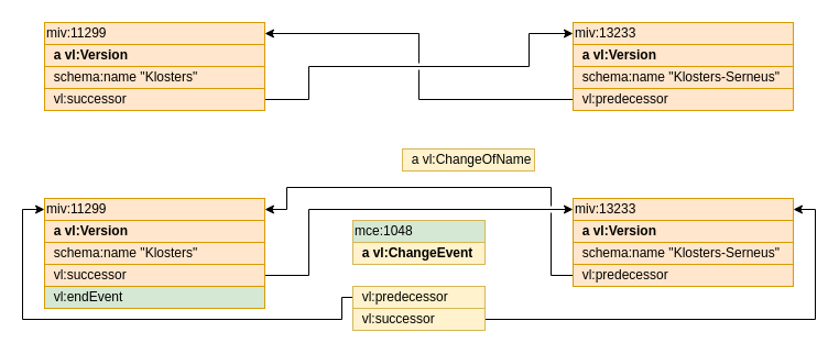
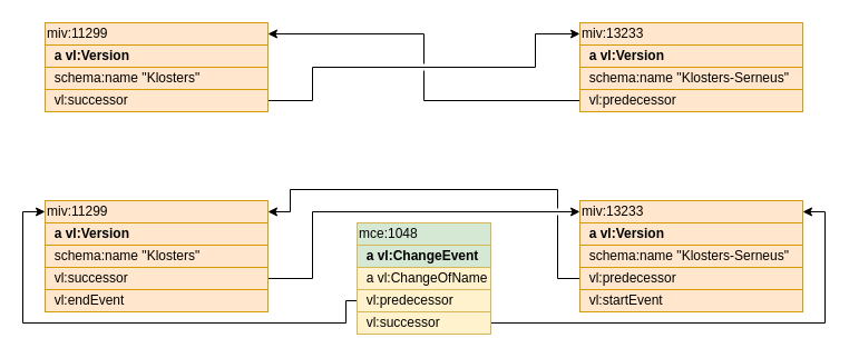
- <mxCell id="10" value="&amp;nbsp; a vl:ChangeOfName" style="rounded=0;whiteSpace=wrap;html=1;fillColor=#fff2cc;strokeColor=#d6b656;align=left;fontSize=12;" vertex="1" parent="1"><mxGeometry x="365" y="135" width="120" height="20" as="geometry" /></mxCell>
+ <mxCell id="10" value="&amp;nbsp; a vl:ChangeOfName" style="rounded=0;whiteSpace=wrap;html=1;fillColor=#fff2cc;strokeColor=#d6b656;align=left;fontSize=12;" vertex="1" parent="1"><mxGeometry x="320" y="240" width="120" height="20" as="geometry" /></mxCell>
- <mxCell id="9" value="&lt;b style=&quot;font-size: 12px;&quot;&gt;&amp;nbsp; a vl:ChangeEvent&lt;/b&gt;" style="rounded=0;whiteSpace=wrap;html=1;fillColor=#fff2cc;strokeColor=#d6b656;align=left;fontSize=12;" vertex="1" parent="1"><mxGeometry x="320" y="220" width="120" height="20" as="geometry" /></mxCell>
+ <mxCell id="9" value="&lt;b style=&quot;font-size: 12px;&quot;&gt;&amp;nbsp; a vl:ChangeEvent&lt;/b&gt;" style="rounded=0;whiteSpace=wrap;html=1;fillColor=#d5e8d4;strokeColor=#d6b656;align=left;fontSize=12;" vertex="1" parent="1"><mxGeometry x="320" y="220" width="120" height="20" as="geometry" /></mxCell>
- <mxCell id="4" value="&lt;div style=&quot;font-size: 12px;&quot; align=&quot;left&quot;&gt;&amp;nbsp; vl:endEvent&lt;/div&gt;" style="rounded=0;whiteSpace=wrap;html=1;fillColor=#d5e8d4;strokeColor=#d79b00;align=left;fontSize=12;" vertex="1" parent="1"><mxGeometry x="40" y="260" width="200" height="20" as="geometry" /></mxCell>
+ <mxCell id="4" value="&lt;div style=&quot;font-size: 12px;&quot; align=&quot;left&quot;&gt;&amp;nbsp; vl:endEvent&lt;/div&gt;" style="rounded=0;whiteSpace=wrap;html=1;fillColor=#ffe6cc;strokeColor=#d79b00;align=left;fontSize=12;" vertex="1" parent="1"><mxGeometry x="40" y="260" width="200" height="20" as="geometry" /></mxCell>
+ <mxCell id="13" value="&lt;div style=&quot;font-size: 12px;&quot; align=&quot;left&quot;&gt;&amp;nbsp; vl:startEvent&lt;/div&gt;" style="rounded=0;whiteSpace=wrap;html=1;fillColor=#ffe6cc;strokeColor=#d79b00;align=left;fontSize=12;" vertex="1" parent="1"><mxGeometry x="520" y="260" width="200" height="20" as="geometry" /></mxCell>
